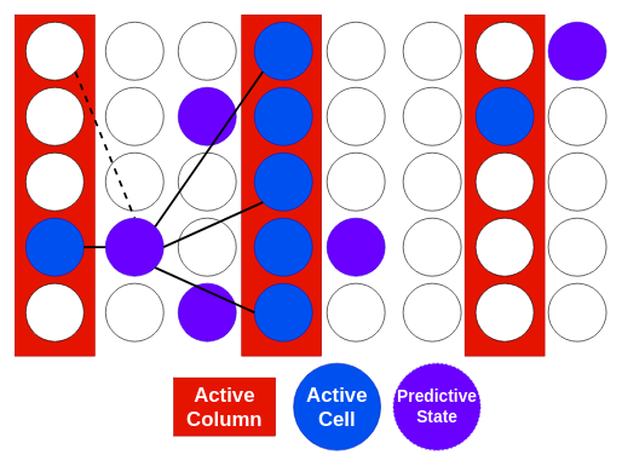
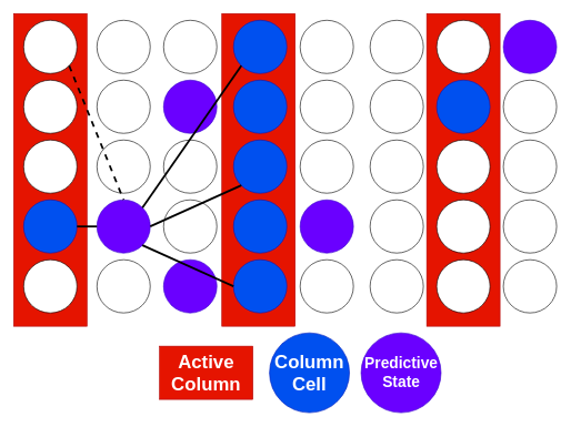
- <mxCell id="46" value="Active Cell" style="ellipse;whiteSpace=wrap;html=1;aspect=fixed;fontSize=28;fillColor=#0050ef;strokeColor=#001DBC;fontColor=#ffffff;fontStyle=1" vertex="1" parent="1"><mxGeometry x="404" y="500" width="120" height="120" as="geometry" /></mxCell>
+ <mxCell id="46" value="Column Cell" style="ellipse;whiteSpace=wrap;html=1;aspect=fixed;fontSize=28;fillColor=#0050ef;strokeColor=#001DBC;fontColor=#ffffff;fontStyle=1" vertex="1" parent="1"><mxGeometry x="404" y="500" width="120" height="120" as="geometry" /></mxCell>
- <mxCell id="47" value="Predictive&lt;br style=&quot;font-size: 23px;&quot;&gt;State&lt;br style=&quot;font-size: 23px;&quot;&gt;" style="ellipse;whiteSpace=wrap;html=1;aspect=fixed;fontSize=23;fillColor=#6a00ff;strokeColor=#3700CC;fontColor=#ffffff;fontStyle=1;dashed=1;" vertex="1" parent="1"><mxGeometry x="541.5" y="500" width="120" height="120" as="geometry" /></mxCell>
+ <mxCell id="47" value="Predictive&lt;br style=&quot;font-size: 23px;&quot;&gt;State&lt;br style=&quot;font-size: 23px;&quot;&gt;" style="ellipse;whiteSpace=wrap;html=1;aspect=fixed;fontSize=23;fillColor=#6a00ff;strokeColor=#3700CC;fontColor=#ffffff;fontStyle=1" vertex="1" parent="1"><mxGeometry x="541.5" y="500" width="120" height="120" as="geometry" /></mxCell>
